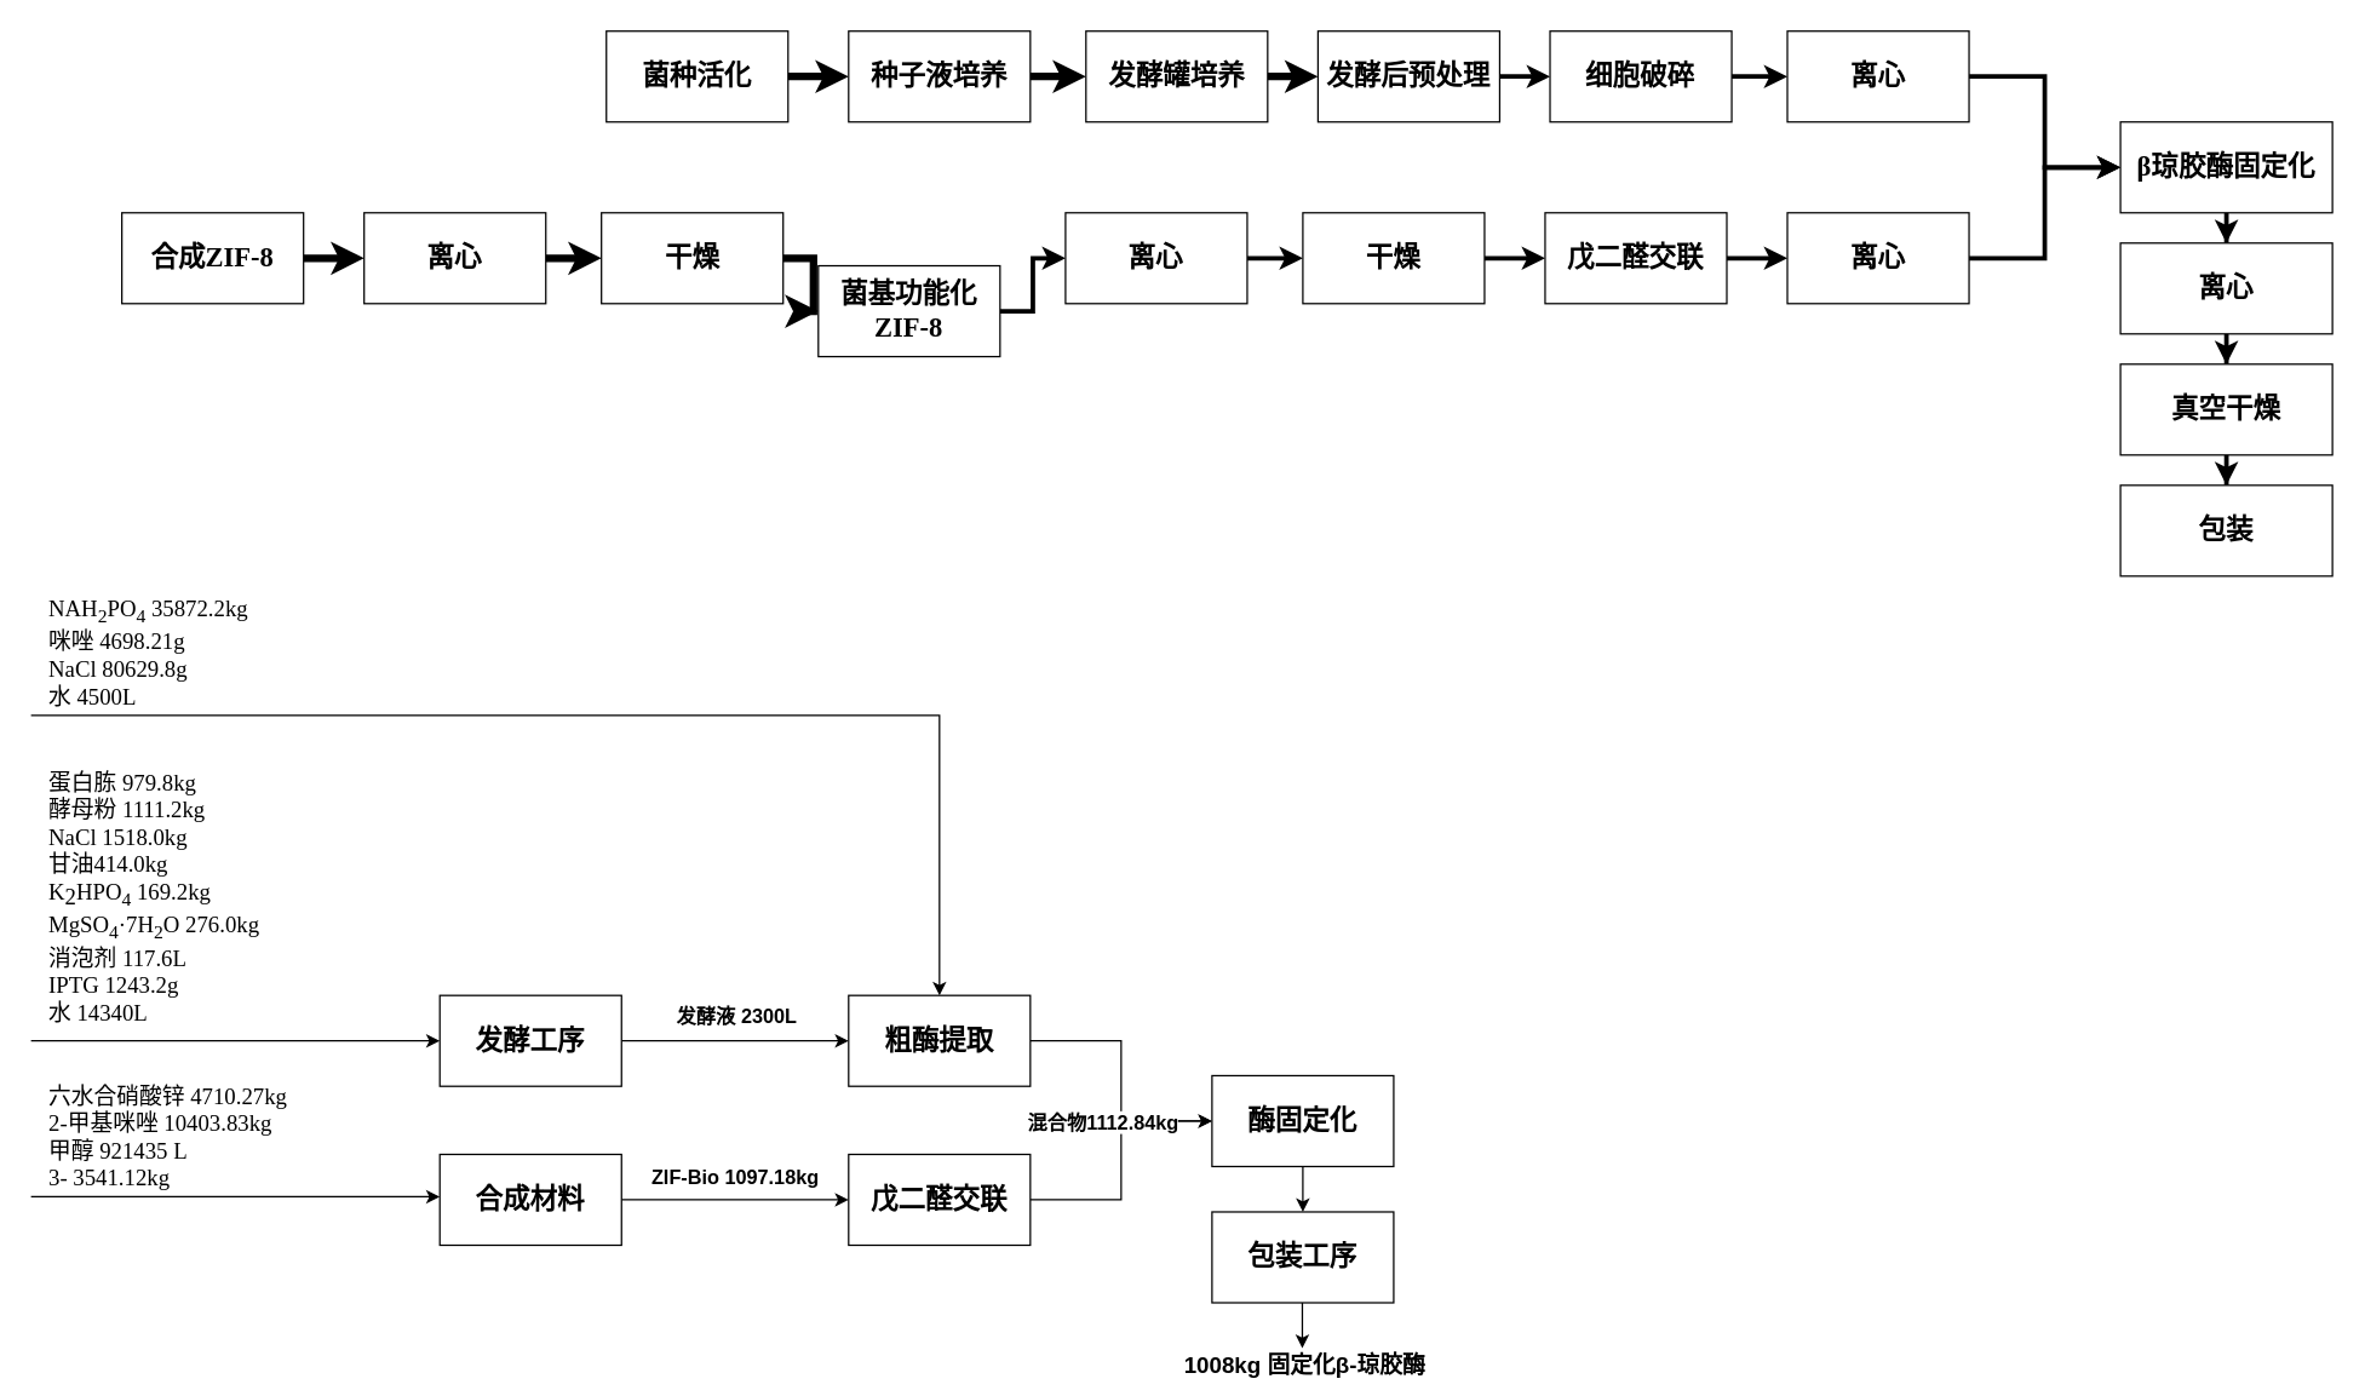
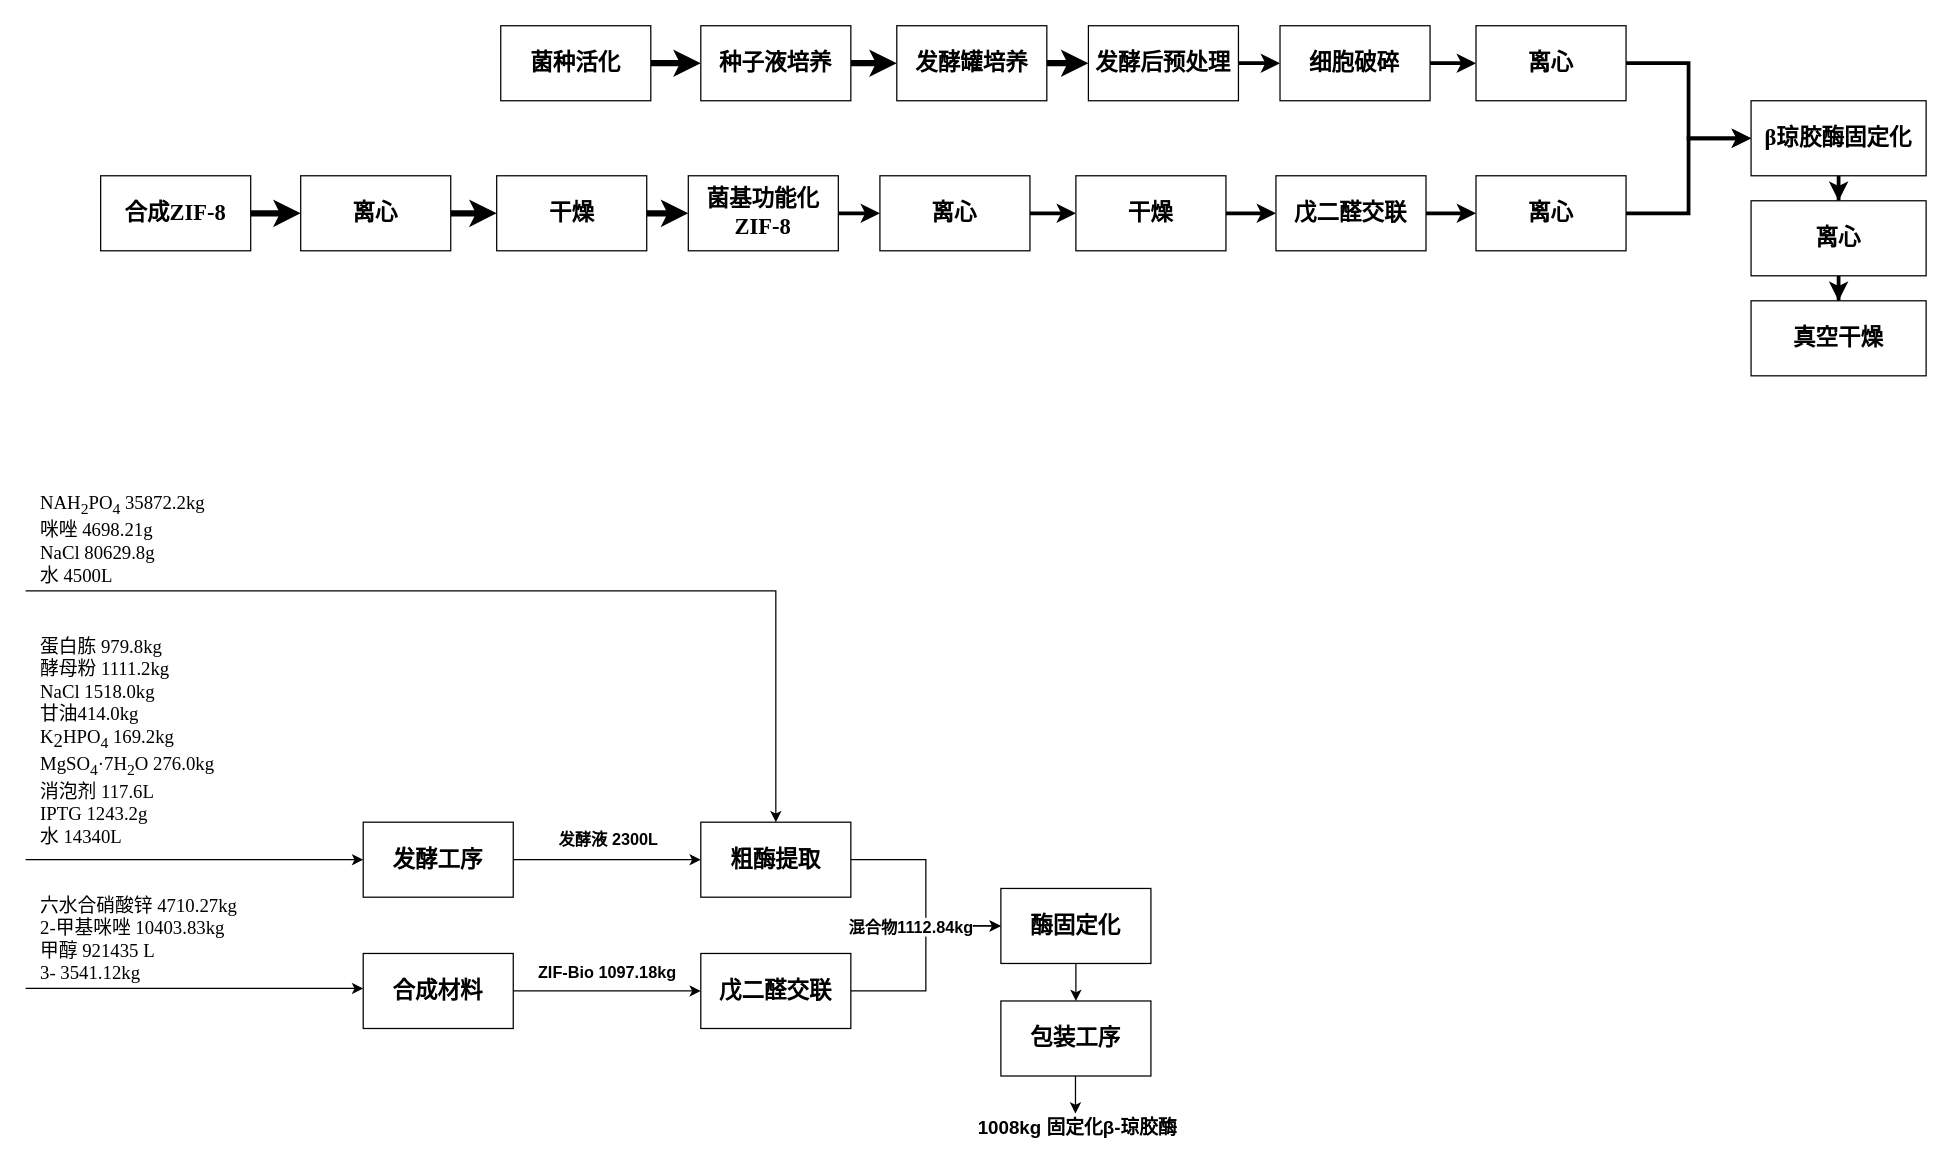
- <mxCell id="21" value="&lt;font face=&quot;Noto Serif Simplified Chinese&quot;&gt;&lt;span style=&quot;font-size: 18px;&quot;&gt;&lt;b&gt;菌基功能化ZIF-8&lt;/b&gt;&lt;/span&gt;&lt;/font&gt;" style="rounded=0;whiteSpace=wrap;html=1;" vertex="1" parent="1"><mxGeometry x="540" y="175" width="120" height="60" as="geometry" /></mxCell>
+ <mxCell id="21" value="&lt;font face=&quot;Noto Serif Simplified Chinese&quot;&gt;&lt;span style=&quot;font-size: 18px;&quot;&gt;&lt;b&gt;菌基功能化ZIF-8&lt;/b&gt;&lt;/span&gt;&lt;/font&gt;" style="rounded=0;whiteSpace=wrap;html=1;" vertex="1" parent="1"><mxGeometry x="550" y="140" width="120" height="60" as="geometry" /></mxCell>
- <mxCell id="34" value="" style="edgeStyle=orthogonalEdgeStyle;rounded=0;orthogonalLoop=1;jettySize=auto;html=1;strokeWidth=3;" edge="1" parent="1" source="35" target="36"><mxGeometry relative="1" as="geometry" /></mxCell>
- <mxCell id="36" value="&lt;font face=&quot;Noto Serif Simplified Chinese&quot;&gt;&lt;span style=&quot;font-size: 18px;&quot;&gt;&lt;b&gt;包装&lt;br&gt;&lt;/b&gt;&lt;/span&gt;&lt;/font&gt;" style="rounded=0;whiteSpace=wrap;html=1;" vertex="1" parent="1"><mxGeometry x="1400" y="320" width="140" height="60" as="geometry" /></mxCell>
